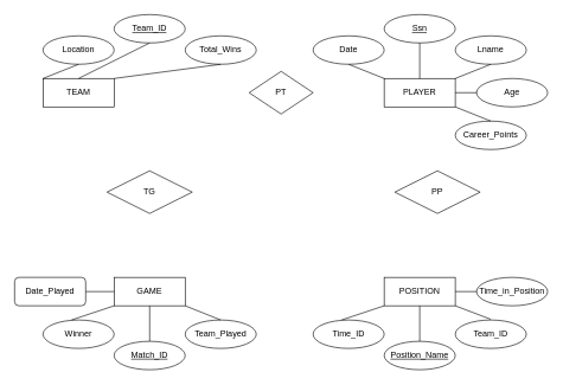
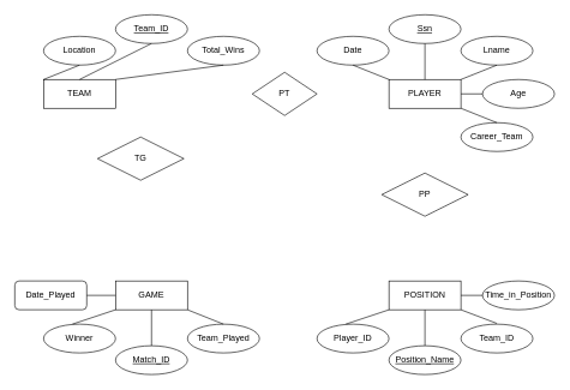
- <mxCell id="16" value="Career_Points" style="ellipse;whiteSpace=wrap;html=1;align=center;" vertex="1" parent="1"><mxGeometry x="640" y="170" width="100" height="40" as="geometry" /></mxCell>
+ <mxCell id="16" value="Career_Team" style="ellipse;whiteSpace=wrap;html=1;align=center;" vertex="1" parent="1"><mxGeometry x="640" y="170" width="100" height="40" as="geometry" /></mxCell>
- <mxCell id="6" value="TG" style="shape=rhombus;perimeter=rhombusPerimeter;whiteSpace=wrap;html=1;align=center;" vertex="1" parent="1"><mxGeometry x="150" y="240" width="120" height="60" as="geometry" /></mxCell>
+ <mxCell id="6" value="TG" style="shape=rhombus;perimeter=rhombusPerimeter;whiteSpace=wrap;html=1;align=center;" vertex="1" parent="1"><mxGeometry x="135" y="190" width="120" height="60" as="geometry" /></mxCell>
- <mxCell id="8" value="PP" style="shape=rhombus;perimeter=rhombusPerimeter;whiteSpace=wrap;html=1;align=center;" vertex="1" parent="1"><mxGeometry x="555" y="240" width="120" height="60" as="geometry" /></mxCell>
+ <mxCell id="8" value="PP" style="shape=rhombus;perimeter=rhombusPerimeter;whiteSpace=wrap;html=1;align=center;" vertex="1" parent="1"><mxGeometry x="530" y="240" width="120" height="60" as="geometry" /></mxCell>
- <mxCell id="22" value="Time_ID" style="ellipse;whiteSpace=wrap;html=1;align=center;" vertex="1" parent="1"><mxGeometry x="440" y="450" width="100" height="40" as="geometry" /></mxCell>
+ <mxCell id="22" value="Player_ID" style="ellipse;whiteSpace=wrap;html=1;align=center;" vertex="1" parent="1"><mxGeometry x="440" y="450" width="100" height="40" as="geometry" /></mxCell>
